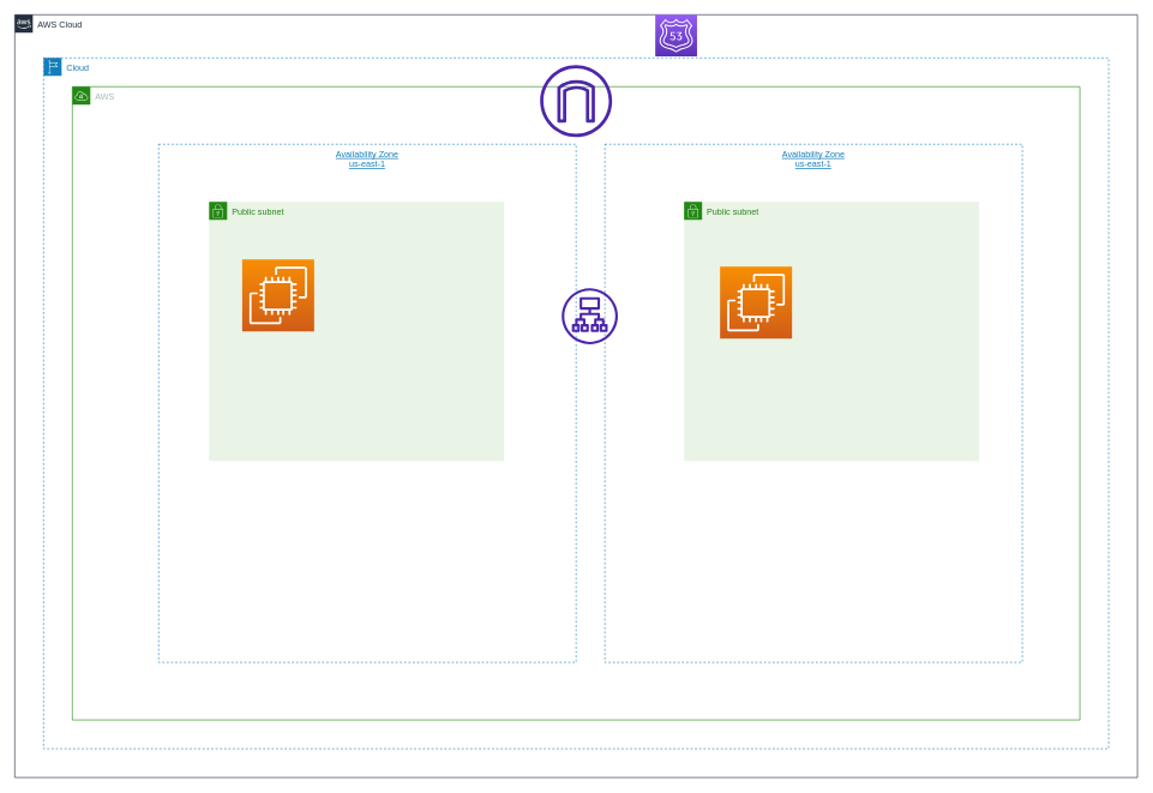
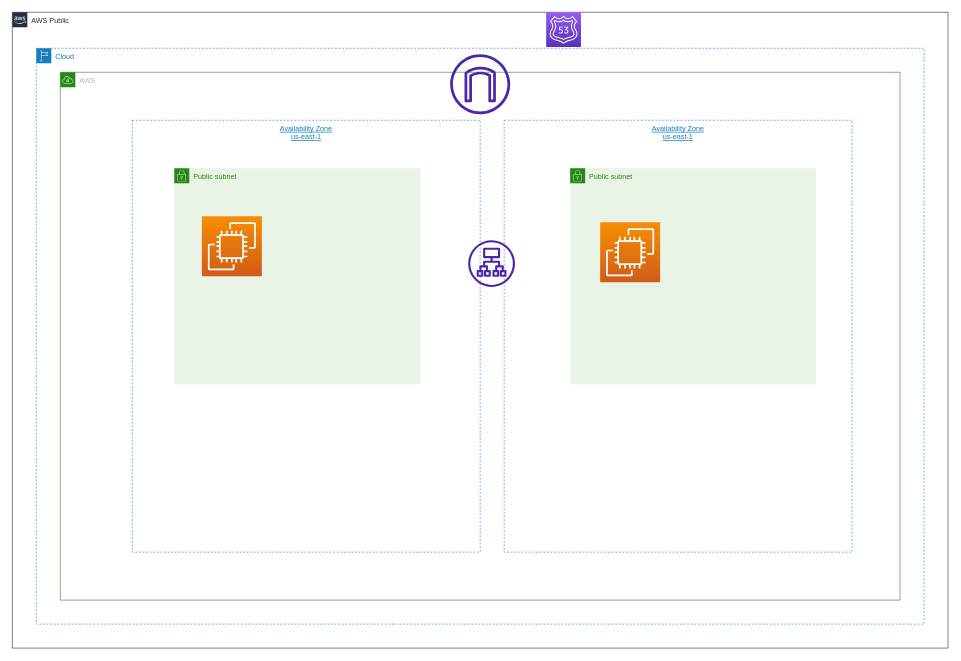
- <mxCell id="2" value="AWS Cloud" style="points=[[0,0],[0.25,0],[0.5,0],[0.75,0],[1,0],[1,0.25],[1,0.5],[1,0.75],[1,1],[0.75,1],[0.5,1],[0.25,1],[0,1],[0,0.75],[0,0.5],[0,0.25]];outlineConnect=0;gradientColor=none;html=1;whiteSpace=wrap;fontSize=12;fontStyle=0;container=1;pointerEvents=0;collapsible=0;recursiveResize=0;shape=mxgraph.aws4.group;grIcon=mxgraph.aws4.group_aws_cloud_alt;strokeColor=#232F3E;fillColor=none;verticalAlign=top;align=left;spacingLeft=30;fontColor=#232F3E;dashed=0;" vertex="1" parent="1"><mxGeometry x="20" y="20" width="1560" height="1060" as="geometry" /></mxCell>
+ <mxCell id="2" value="AWS Public" style="points=[[0,0],[0.25,0],[0.5,0],[0.75,0],[1,0],[1,0.25],[1,0.5],[1,0.75],[1,1],[0.75,1],[0.5,1],[0.25,1],[0,1],[0,0.75],[0,0.5],[0,0.25]];outlineConnect=0;gradientColor=none;html=1;whiteSpace=wrap;fontSize=12;fontStyle=0;container=1;pointerEvents=0;collapsible=0;recursiveResize=0;shape=mxgraph.aws4.group;grIcon=mxgraph.aws4.group_aws_cloud_alt;strokeColor=#232F3E;fillColor=none;verticalAlign=top;align=left;spacingLeft=30;fontColor=#232F3E;dashed=0;" vertex="1" parent="1"><mxGeometry x="20" y="20" width="1560" height="1060" as="geometry" /></mxCell>
